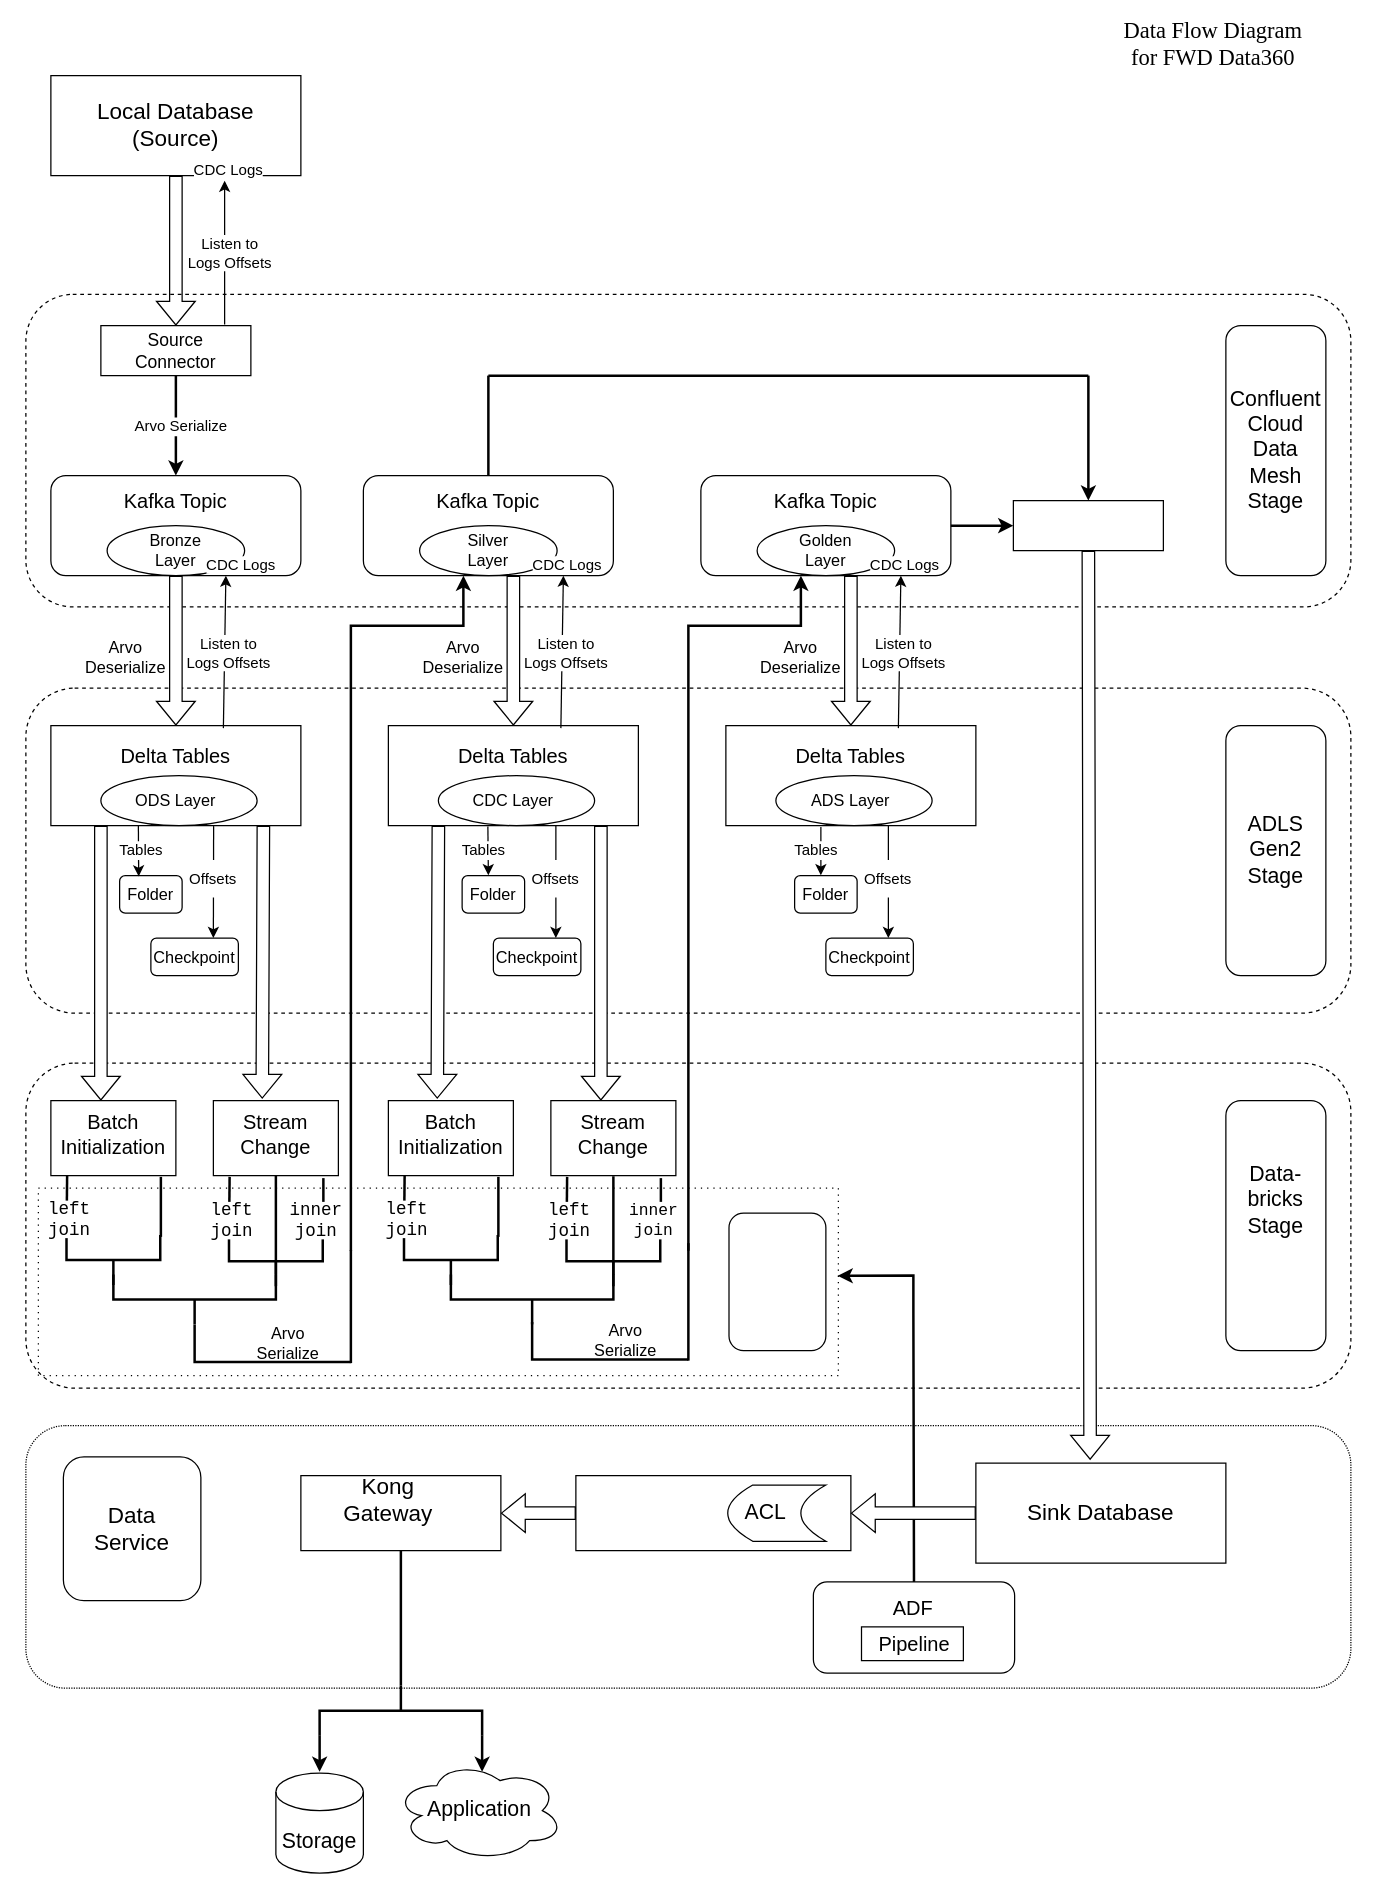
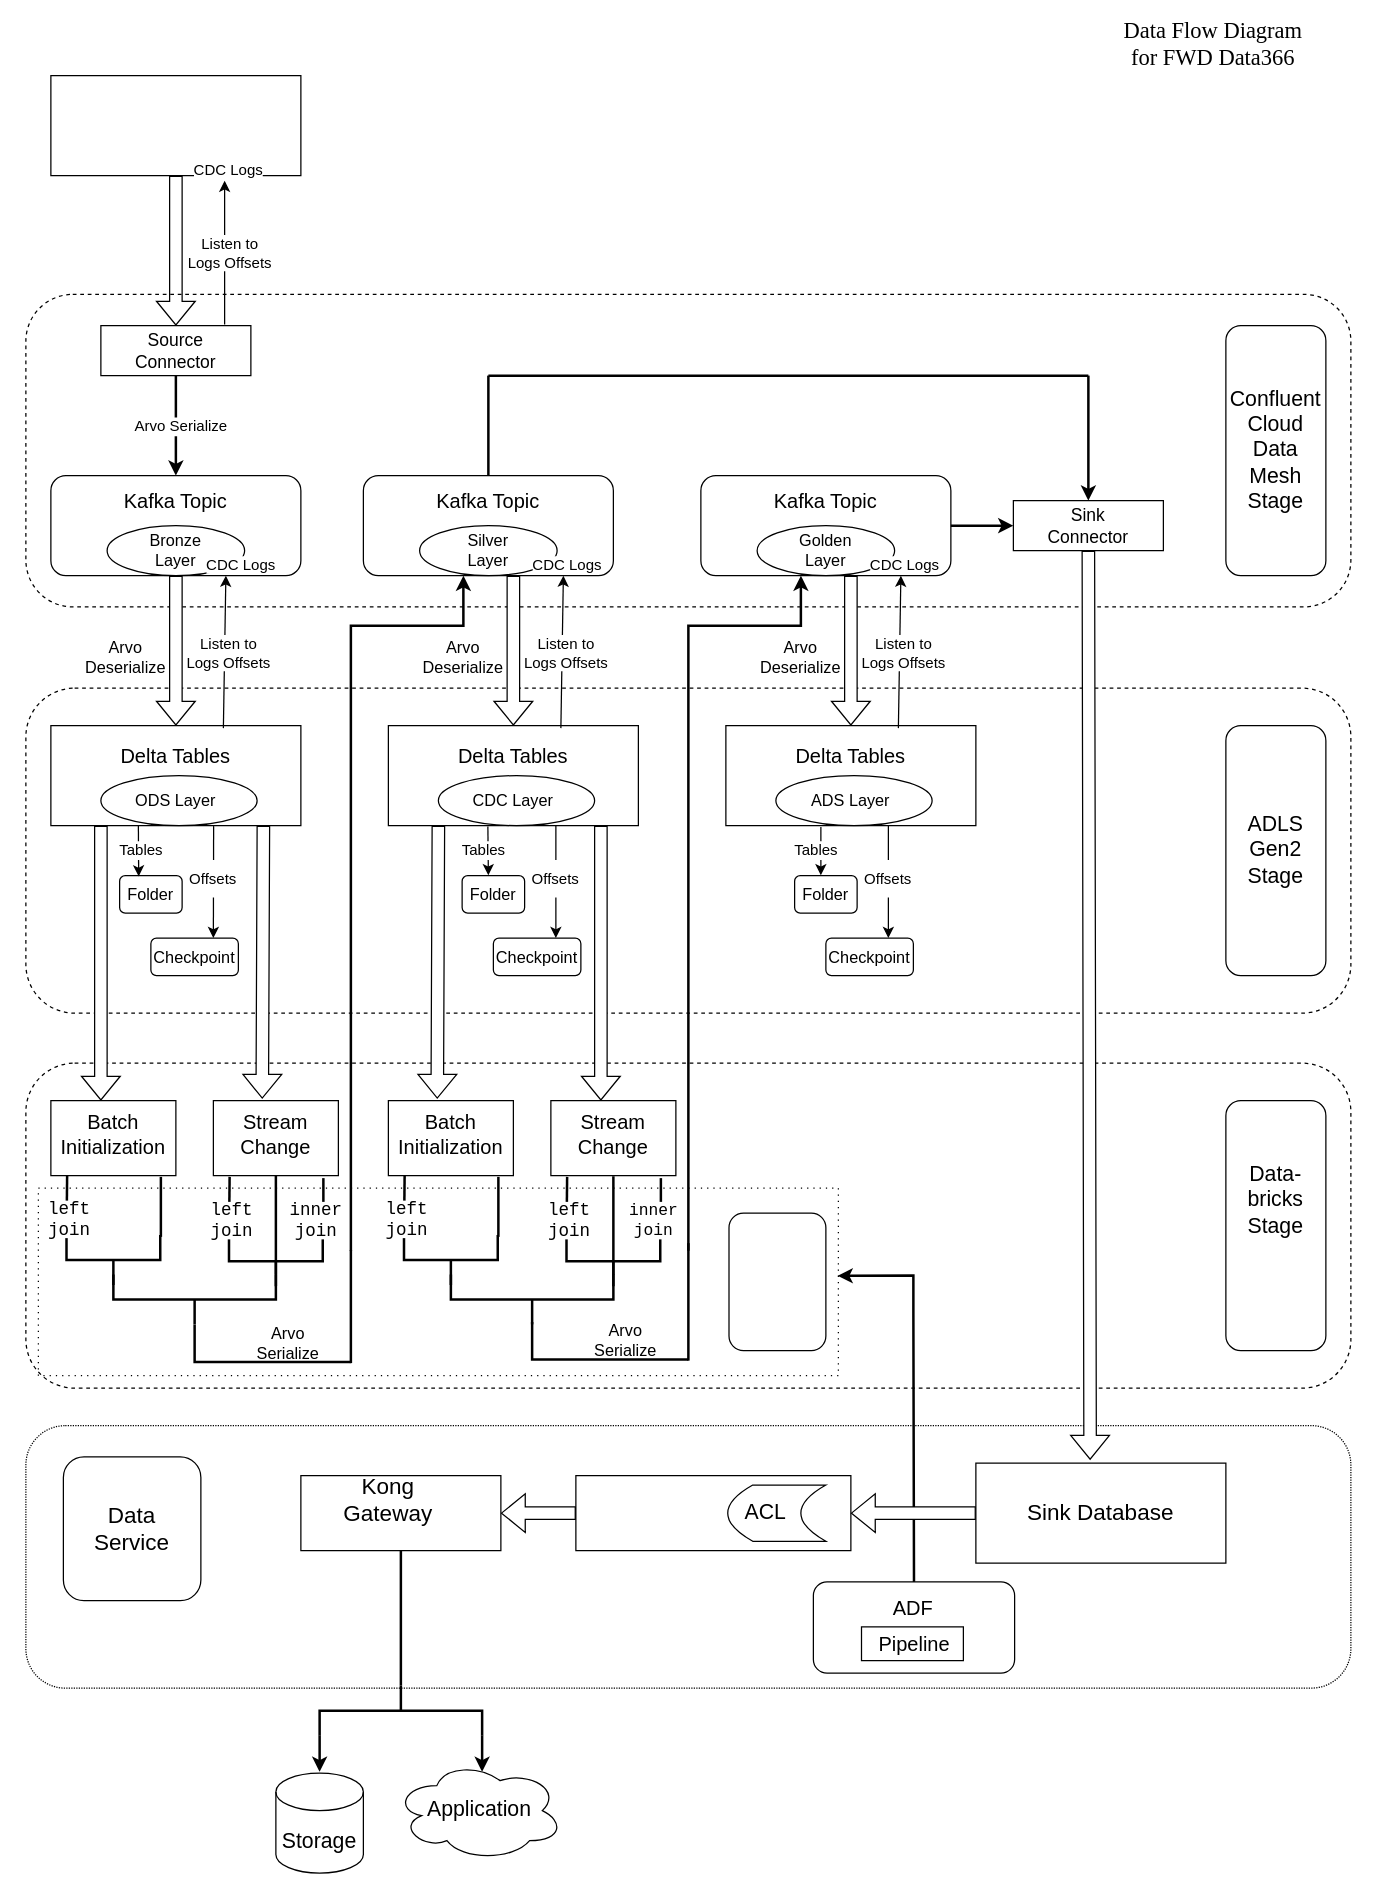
- <mxCell id="139" value="&lt;font face=&quot;Times New Roman&quot; style=&quot;font-size: 18px;&quot;&gt;Data Flow Diagram&lt;/font&gt;&lt;div&gt;&lt;font face=&quot;Times New Roman&quot; style=&quot;font-size: 18px;&quot;&gt;for FWD Data360&lt;/font&gt;&lt;/div&gt;" style="text;html=1;align=center;verticalAlign=middle;whiteSpace=wrap;rounded=0;" vertex="1" parent="1"><mxGeometry x="860" y="20" width="220" height="30" as="geometry" /></mxCell>
+ <mxCell id="139" value="&lt;font face=&quot;Times New Roman&quot; style=&quot;font-size: 18px;&quot;&gt;Data Flow Diagram&lt;/font&gt;&lt;div&gt;&lt;font face=&quot;Times New Roman&quot; style=&quot;font-size: 18px;&quot;&gt;for FWD Data366&lt;/font&gt;&lt;/div&gt;" style="text;html=1;align=center;verticalAlign=middle;whiteSpace=wrap;rounded=0;" vertex="1" parent="1"><mxGeometry x="860" y="20" width="220" height="30" as="geometry" /></mxCell>
- <mxCell id="11" value="&lt;font style=&quot;font-size: 18px;&quot;&gt;Local Database&lt;/font&gt;&lt;div&gt;&lt;font style=&quot;font-size: 18px;&quot;&gt;(Source)&lt;/font&gt;&lt;/div&gt;" style="text;html=1;align=center;verticalAlign=middle;whiteSpace=wrap;rounded=0;" vertex="1" parent="1"><mxGeometry x="70" y="85" width="140" height="30" as="geometry" /></mxCell>
+ <mxCell id="76" value="&lt;font style=&quot;font-size: 14px;&quot;&gt;Sink&lt;/font&gt;&lt;div&gt;&lt;font style=&quot;font-size: 14px;&quot;&gt;Connector&lt;/font&gt;&lt;/div&gt;" style="text;html=1;align=center;verticalAlign=middle;whiteSpace=wrap;rounded=0;" vertex="1" parent="1"><mxGeometry x="820" y="405" width="100" height="30" as="geometry" /></mxCell>
